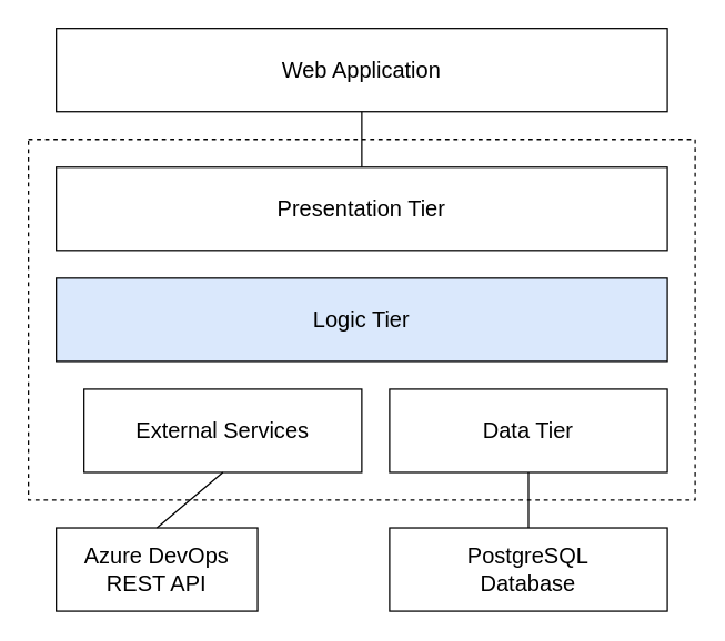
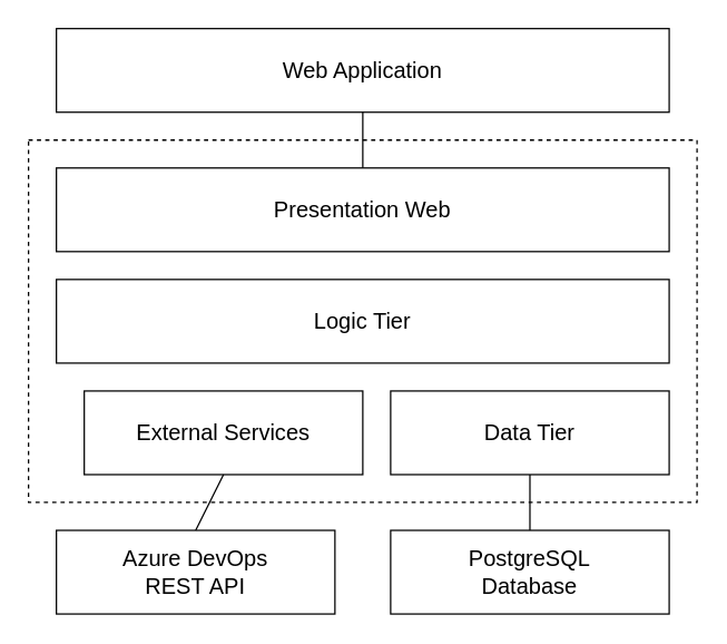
- <mxCell id="3" value="Presentation Tier" style="rounded=0;whiteSpace=wrap;html=1;fontSize=16;" parent="1" vertex="1"><mxGeometry x="40" y="120" width="440" height="60" as="geometry" /></mxCell>
+ <mxCell id="3" value="Presentation Web" style="rounded=0;whiteSpace=wrap;html=1;fontSize=16;" parent="1" vertex="1"><mxGeometry x="40" y="120" width="440" height="60" as="geometry" /></mxCell>
- <mxCell id="4" value="Logic Tier" style="rounded=0;whiteSpace=wrap;html=1;fontSize=16;fillColor=#dae8fc;" parent="1" vertex="1"><mxGeometry x="40" y="200" width="440" height="60" as="geometry" /></mxCell>
+ <mxCell id="4" value="Logic Tier" style="rounded=0;whiteSpace=wrap;html=1;fontSize=16;" parent="1" vertex="1"><mxGeometry x="40" y="200" width="440" height="60" as="geometry" /></mxCell>
- <mxCell id="7" value="Azure DevOps&lt;br style=&quot;font-size: 16px;&quot;&gt;REST API" style="rounded=0;whiteSpace=wrap;html=1;fontSize=16;" parent="1" vertex="1"><mxGeometry x="40" y="380" width="145" height="60" as="geometry" /></mxCell>
+ <mxCell id="7" value="Azure DevOps&lt;br style=&quot;font-size: 16px;&quot;&gt;REST API" style="rounded=0;whiteSpace=wrap;html=1;fontSize=16;" parent="1" vertex="1"><mxGeometry x="40" y="380" width="200" height="60" as="geometry" /></mxCell>
